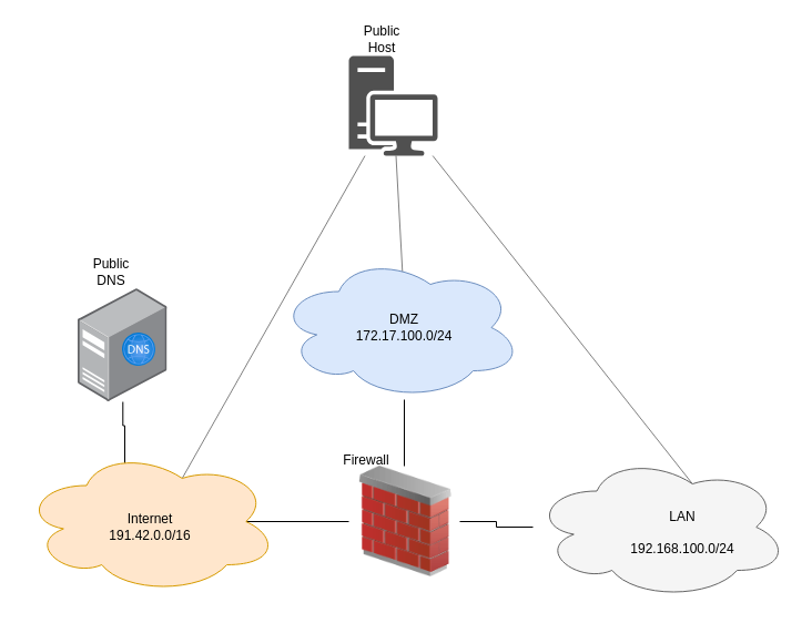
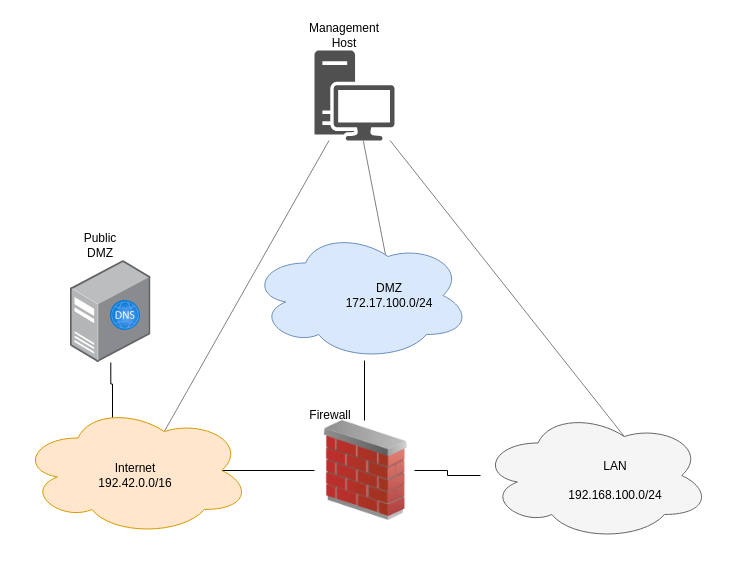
- <mxCell id="23" value="&lt;div&gt;Public&lt;/div&gt;&lt;div&gt;Host&lt;br&gt;&lt;/div&gt;" style="text;html=1;strokeColor=none;fillColor=none;align=center;verticalAlign=middle;whiteSpace=wrap;rounded=0;" vertex="1" parent="1"><mxGeometry x="314" y="20" width="60" height="30" as="geometry" /></mxCell>
+ <mxCell id="23" value="&lt;div&gt;Management&lt;/div&gt;&lt;div&gt;Host&lt;br&gt;&lt;/div&gt;" style="text;html=1;strokeColor=none;fillColor=none;align=center;verticalAlign=middle;whiteSpace=wrap;rounded=0;" vertex="1" parent="1"><mxGeometry x="314" y="20" width="60" height="30" as="geometry" /></mxCell>
- <mxCell id="19" value="Public DNS" style="text;strokeColor=none;align=center;fillColor=none;html=1;verticalAlign=middle;whiteSpace=wrap;rounded=0;" vertex="1" parent="1"><mxGeometry x="70" y="230" width="60" height="30" as="geometry" /></mxCell>
+ <mxCell id="19" value="Public DMZ" style="text;strokeColor=none;align=center;fillColor=none;html=1;verticalAlign=middle;whiteSpace=wrap;rounded=0;" vertex="1" parent="1"><mxGeometry x="70" y="230" width="60" height="30" as="geometry" /></mxCell>
- <mxCell id="17" value="&lt;div&gt;DMZ&lt;br&gt;    172.17.100.0/24&lt;/div&gt;" style="text;strokeColor=none;align=center;fillColor=none;html=1;verticalAlign=middle;whiteSpace=wrap;rounded=0;" vertex="1" parent="1"><mxGeometry x="319" y="275" width="90" height="40" as="geometry" /></mxCell>
+ <mxCell id="17" value="&lt;div&gt;DMZ&lt;br&gt;    172.17.100.0/24&lt;/div&gt;" style="text;strokeColor=none;align=center;fillColor=none;html=1;verticalAlign=middle;whiteSpace=wrap;rounded=0;" vertex="1" parent="1"><mxGeometry x="344" y="275" width="90" height="40" as="geometry" /></mxCell>
- <mxCell id="16" value="&lt;div&gt;Internet&lt;/div&gt;&lt;div&gt;191.42.0.0/16&lt;/div&gt;" style="text;strokeColor=none;align=center;fillColor=none;html=1;verticalAlign=middle;whiteSpace=wrap;rounded=0;" vertex="1" parent="1"><mxGeometry x="90" y="455" width="90" height="40" as="geometry" /></mxCell>
+ <mxCell id="16" value="&lt;div&gt;Internet&lt;/div&gt;&lt;div&gt;192.42.0.0/16&lt;/div&gt;" style="text;strokeColor=none;align=center;fillColor=none;html=1;verticalAlign=middle;whiteSpace=wrap;rounded=0;" vertex="1" parent="1"><mxGeometry x="90" y="455" width="90" height="40" as="geometry" /></mxCell>
